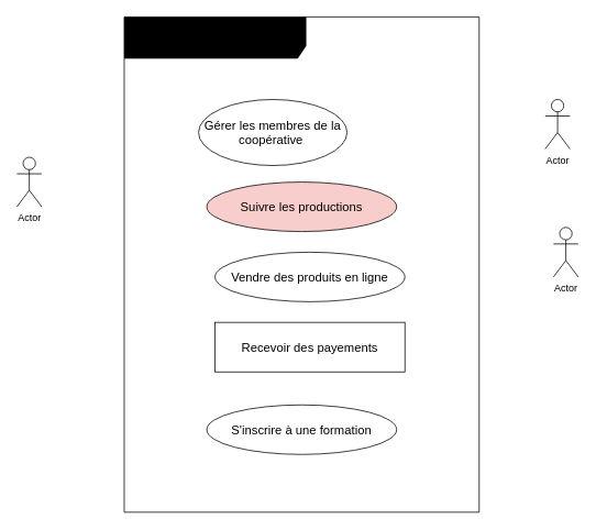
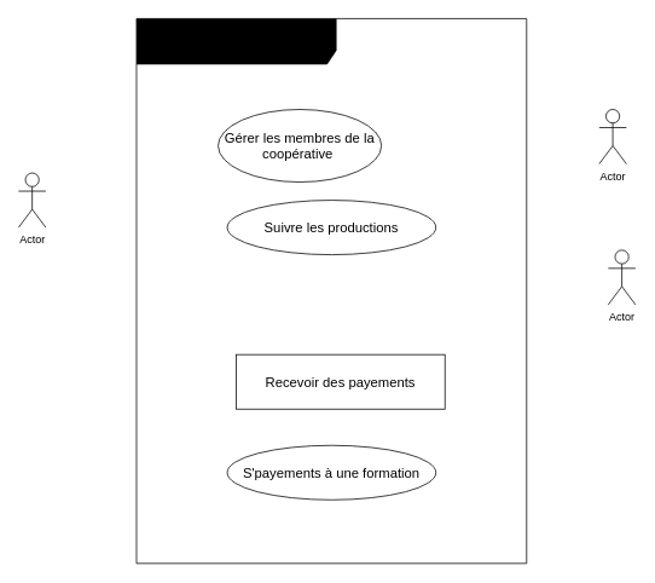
- <mxCell id="5" value="Suivre les productions" style="ellipse;whiteSpace=wrap;html=1;fontSize=15;fillColor=#f8cecc;" vertex="1" parent="2"><mxGeometry x="100" y="200" width="230" height="60" as="geometry" /></mxCell>
+ <mxCell id="5" value="Suivre les productions" style="ellipse;whiteSpace=wrap;html=1;fontSize=15;" vertex="1" parent="2"><mxGeometry x="100" y="200" width="230" height="60" as="geometry" /></mxCell>
- <mxCell id="4" value="Vendre des produits en ligne" style="ellipse;whiteSpace=wrap;html=1;fontSize=15;" vertex="1" parent="2"><mxGeometry x="110" y="285" width="230" height="60" as="geometry" /></mxCell>
- <mxCell id="7" value="S'inscrire à une formation" style="ellipse;whiteSpace=wrap;html=1;fontSize=15;" vertex="1" parent="2"><mxGeometry x="100" y="470" width="230" height="60" as="geometry" /></mxCell>
+ <mxCell id="7" value="S'payements à une formation" style="ellipse;whiteSpace=wrap;html=1;fontSize=15;" vertex="1" parent="2"><mxGeometry x="100" y="470" width="230" height="60" as="geometry" /></mxCell>
